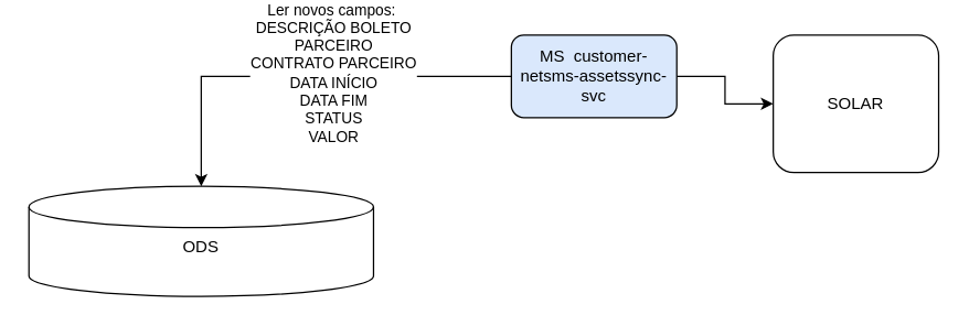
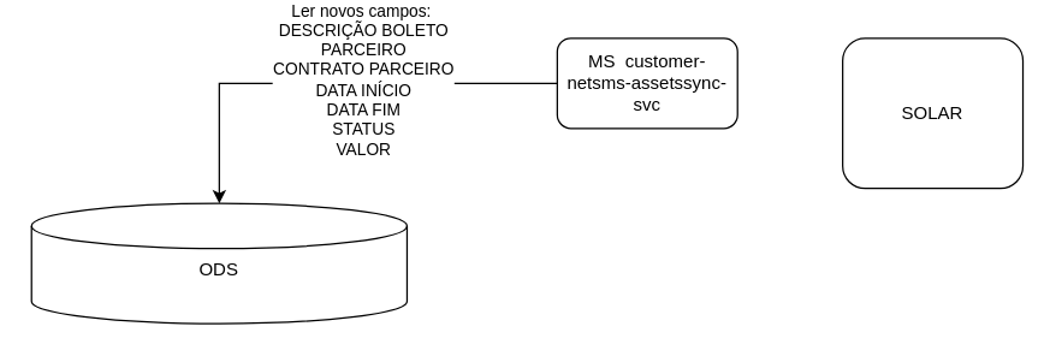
- <mxCell id="4" value="MS&amp;nbsp;&lt;span dir=&quot;ltr&quot; class=&quot;ui-provider a b c d e f g h i j k l m n o p q r s t u v w x y z ab ac ae af ag ah ai aj ak&quot;&gt; customer-netsms-assetssync-svc&lt;/span&gt;" style="rounded=1;whiteSpace=wrap;html=1;fillColor=#dae8fc;" vertex="1" parent="1"><mxGeometry x="370" y="20" width="120" height="60" as="geometry" /></mxCell>
+ <mxCell id="4" value="MS&amp;nbsp;&lt;span dir=&quot;ltr&quot; class=&quot;ui-provider a b c d e f g h i j k l m n o p q r s t u v w x y z ab ac ae af ag ah ai aj ak&quot;&gt; customer-netsms-assetssync-svc&lt;/span&gt;" style="rounded=1;whiteSpace=wrap;html=1;" vertex="1" parent="1"><mxGeometry x="370" y="20" width="120" height="60" as="geometry" /></mxCell>
- <mxCell id="3" style="edgeStyle=orthogonalEdgeStyle;rounded=0;orthogonalLoop=1;jettySize=auto;html=1;entryX=0;entryY=0.5;entryDx=0;entryDy=0;" edge="1" parent="1" source="4" target="7"><mxGeometry relative="1" as="geometry"><mxPoint x="560" y="50" as="targetPoint" /></mxGeometry></mxCell>
